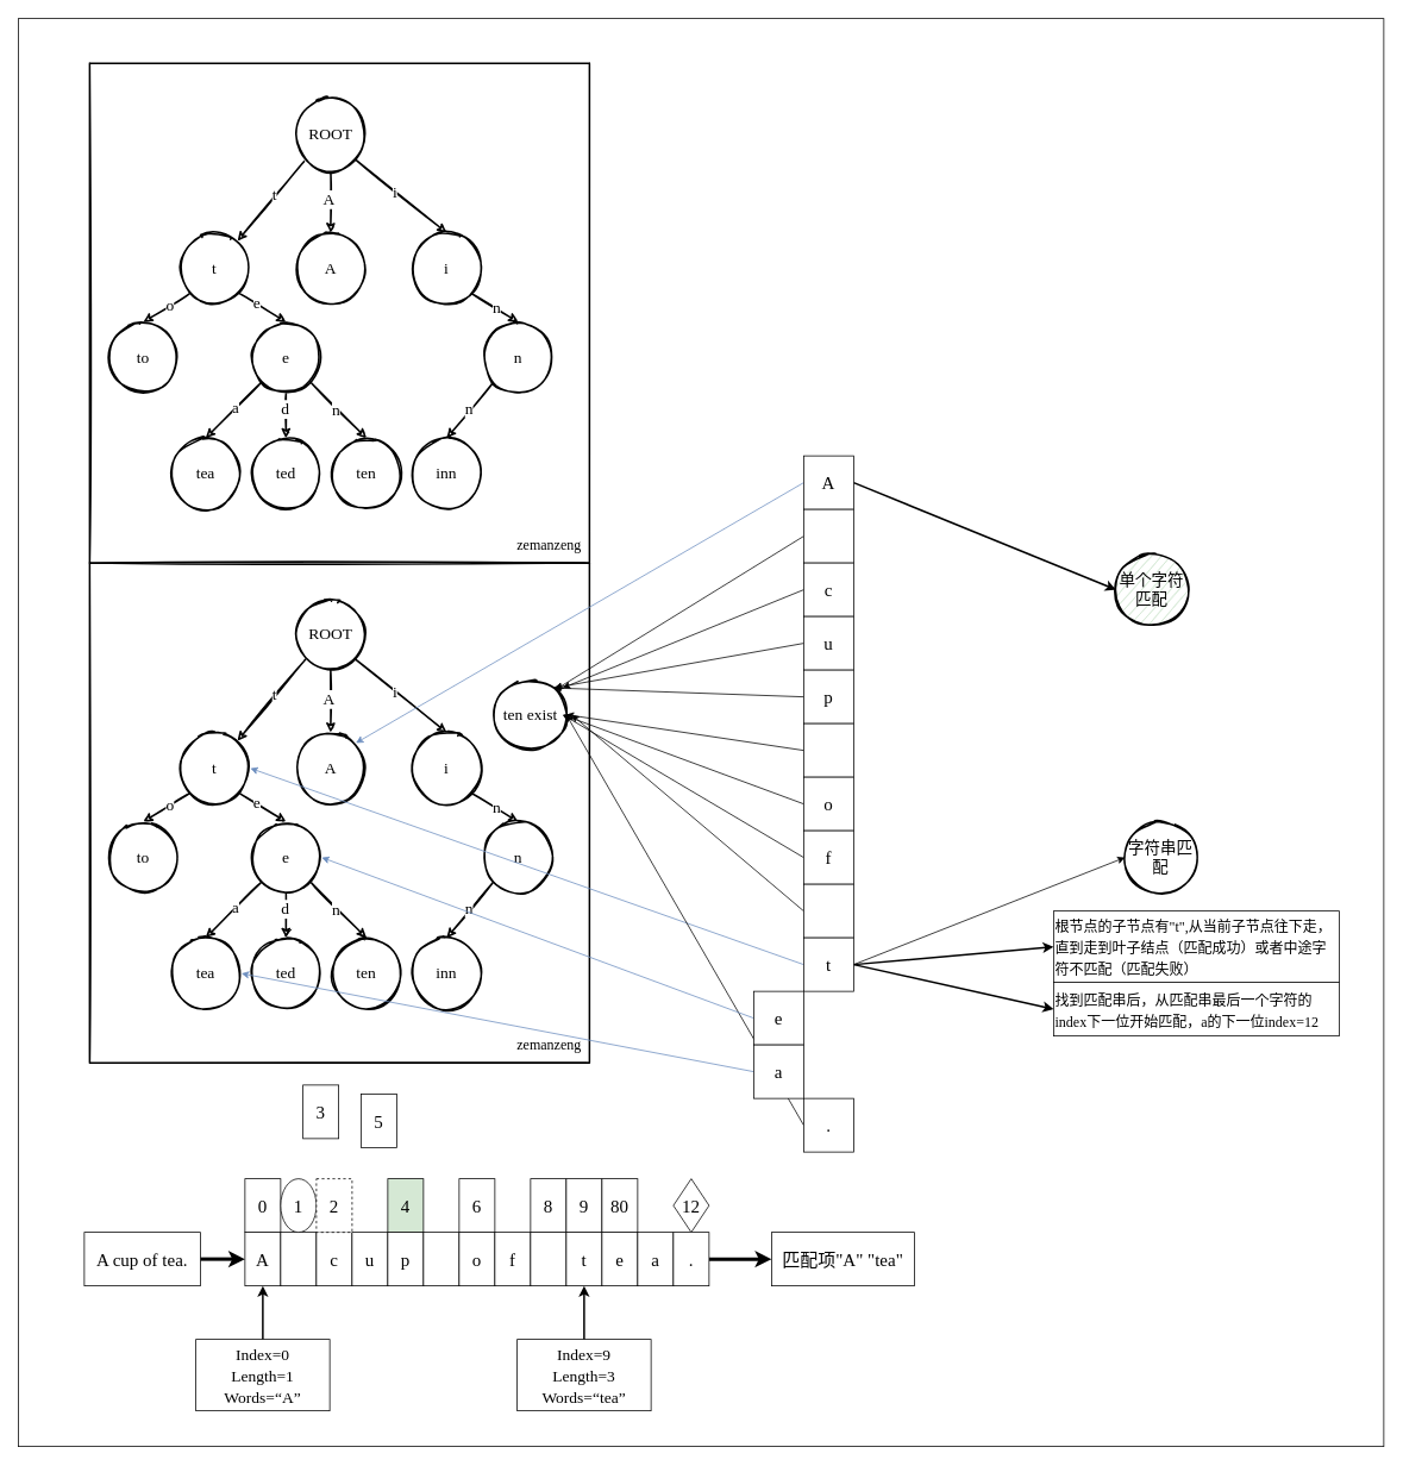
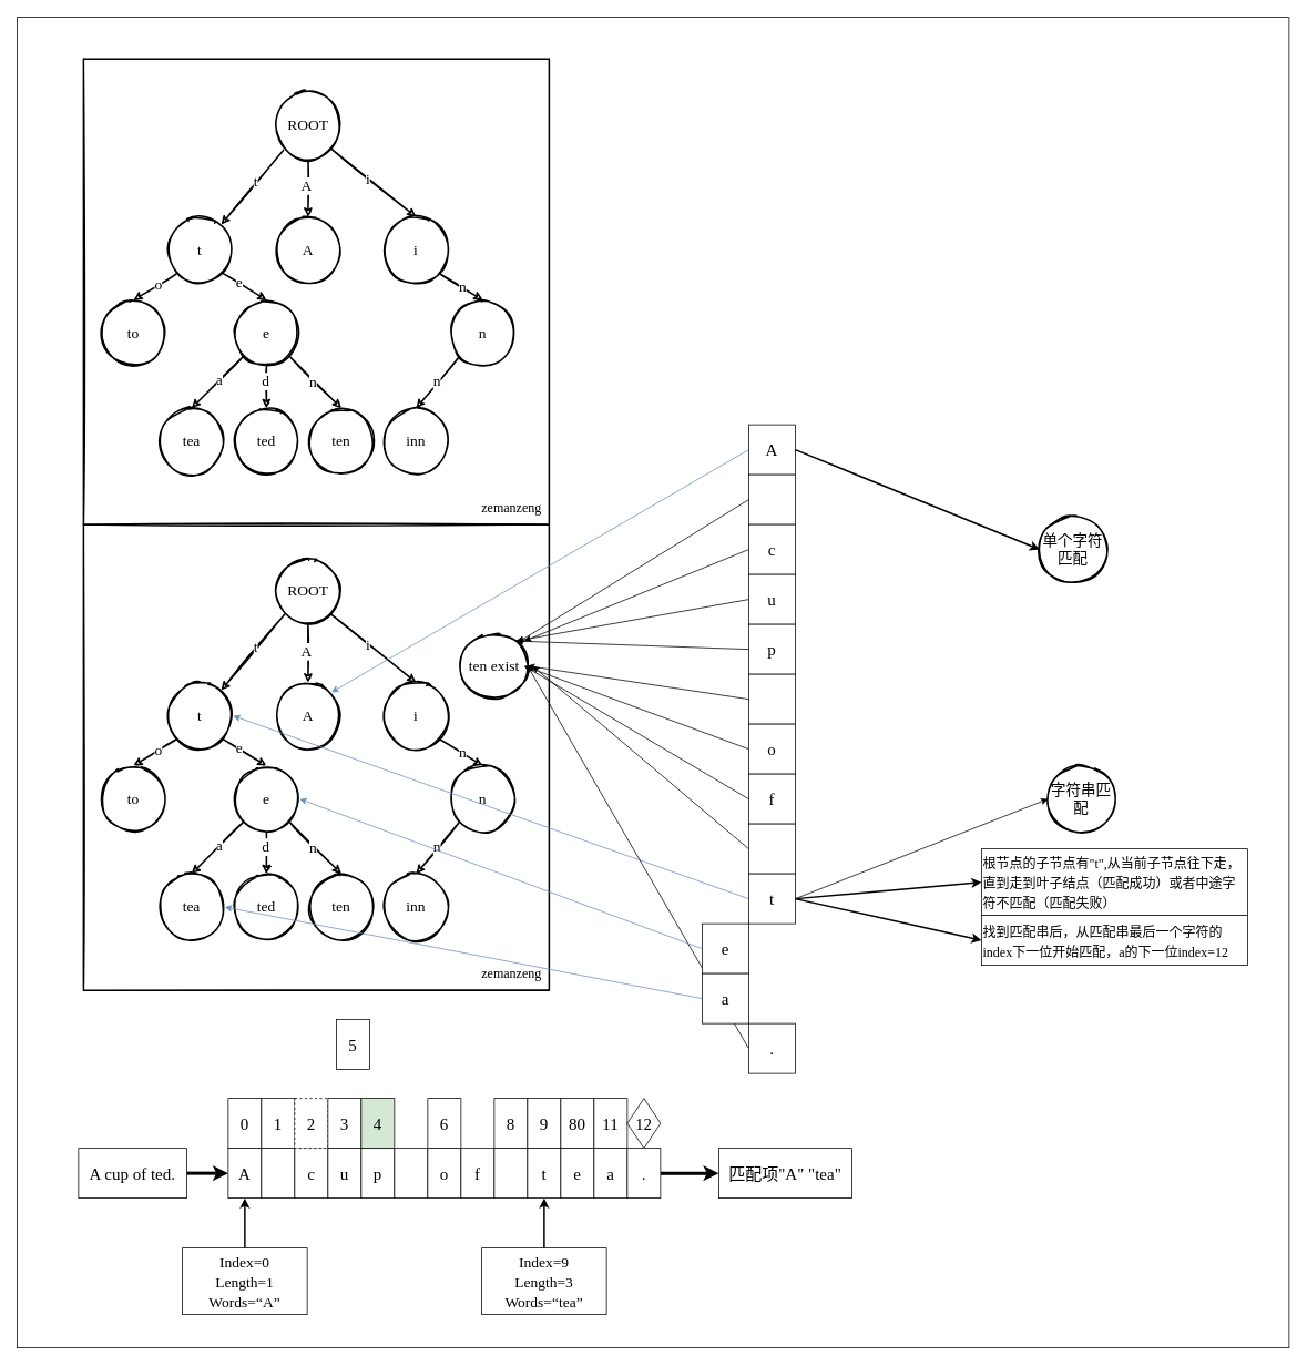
- <mxCell id="107" value="单个字符匹配" style="ellipse;whiteSpace=wrap;html=1;aspect=fixed;fontFamily=Comic Sans MS;fontSize=18;sketch=1;strokeWidth=2;fillColor=#d5e8d4;" parent="1" vertex="1"><mxGeometry x="1250" y="620" width="80" height="80" as="geometry" /></mxCell>
+ <mxCell id="107" value="单个字符匹配" style="ellipse;whiteSpace=wrap;html=1;aspect=fixed;fontFamily=Comic Sans MS;fontSize=18;sketch=1;strokeWidth=2;" parent="1" vertex="1"><mxGeometry x="1250" y="620" width="80" height="80" as="geometry" /></mxCell>
- <mxCell id="89" value="3" style="rounded=0;whiteSpace=wrap;html=1;fontFamily=Comic Sans MS;fontSize=20;" parent="1" vertex="1"><mxGeometry x="339" y="1215" width="40" height="60" as="geometry" /></mxCell>
+ <mxCell id="89" value="3" style="rounded=0;whiteSpace=wrap;html=1;fontFamily=Comic Sans MS;fontSize=20;" parent="1" vertex="1"><mxGeometry x="394" y="1320" width="40" height="60" as="geometry" /></mxCell>
- <mxCell id="87" value="1" style="ellipse;whiteSpace=wrap;html=1;fontFamily=Comic Sans MS;fontSize=20;" parent="1" vertex="1"><mxGeometry x="314" y="1320" width="40" height="60" as="geometry" /></mxCell>
+ <mxCell id="87" value="1" style="rounded=0;whiteSpace=wrap;html=1;fontFamily=Comic Sans MS;fontSize=20;" parent="1" vertex="1"><mxGeometry x="314" y="1320" width="40" height="60" as="geometry" /></mxCell>
+ <mxCell id="96" value="11" style="rounded=0;whiteSpace=wrap;html=1;fontFamily=Comic Sans MS;fontSize=20;" parent="1" vertex="1"><mxGeometry x="714" y="1320" width="40" height="60" as="geometry" /></mxCell>
- <mxCell id="84" value="&lt;font style=&quot;font-size: 20px&quot;&gt;A cup of tea.&lt;/font&gt;" style="rounded=0;whiteSpace=wrap;html=1;fontFamily=Comic Sans MS;fontSize=20;" parent="1" vertex="1"><mxGeometry x="94" y="1380" width="130" height="60" as="geometry" /></mxCell>
+ <mxCell id="84" value="&lt;font style=&quot;font-size: 20px&quot;&gt;A cup of ted.&lt;/font&gt;" style="rounded=0;whiteSpace=wrap;html=1;fontFamily=Comic Sans MS;fontSize=20;" parent="1" vertex="1"><mxGeometry x="94" y="1380" width="130" height="60" as="geometry" /></mxCell>
